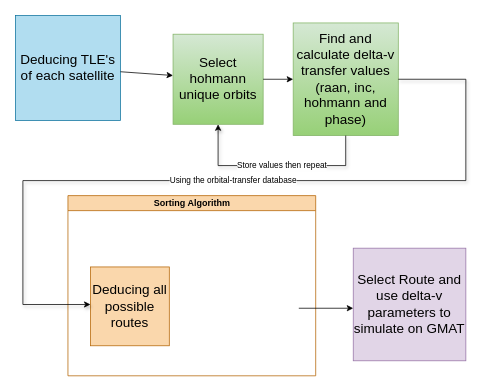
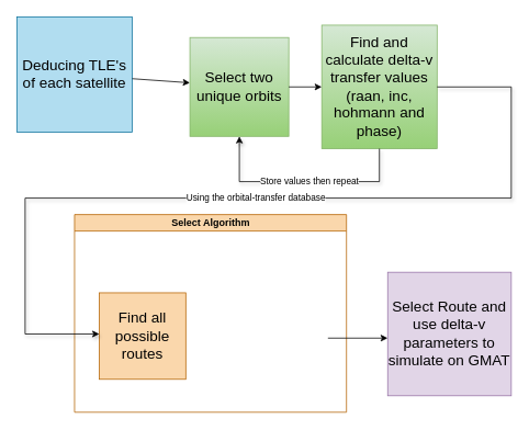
- <mxCell id="7" value="Select hohmann unique orbits" style="rounded=0;whiteSpace=wrap;html=1;fontSize=18;fillColor=#d5e8d4;gradientColor=#97d077;strokeColor=#82b366;" vertex="1" parent="1"><mxGeometry y="45" width="120" height="120" as="geometry" x="230" /></mxCell>
+ <mxCell id="7" value="Select two unique orbits" style="rounded=0;whiteSpace=wrap;html=1;fontSize=18;fillColor=#d5e8d4;gradientColor=#97d077;strokeColor=#82b366;" vertex="1" parent="1"><mxGeometry y="45" width="120" height="120" as="geometry" x="230" /></mxCell>
- <mxCell id="2" value="Sorting Algorithm" style="swimlane;html=1;startSize=20;horizontal=1;containerType=tree;glass=0;labelBorderColor=none;textShadow=0;labelBackgroundColor=none;fillColor=#fad7ac;strokeColor=#b46504;" parent="1" vertex="1"><mxGeometry x="90" y="260" width="330" height="240" as="geometry" /></mxCell>
+ <mxCell id="2" value="Select Algorithm" style="swimlane;html=1;startSize=20;horizontal=1;containerType=tree;glass=0;labelBorderColor=none;textShadow=0;labelBackgroundColor=none;fillColor=#fad7ac;strokeColor=#b46504;" parent="1" vertex="1"><mxGeometry x="90" y="260" width="330" height="240" as="geometry" /></mxCell>
- <mxCell id="3" value="Deducing all possible routes" style="whiteSpace=wrap;html=1;aspect=fixed;fontSize=18;fillColor=#fad7ac;strokeColor=#b46504;" vertex="1" parent="2"><mxGeometry x="30" y="95" width="105" height="105" as="geometry" /></mxCell>
+ <mxCell id="3" value="Find all possible routes" style="whiteSpace=wrap;html=1;aspect=fixed;fontSize=18;fillColor=#fad7ac;strokeColor=#b46504;" vertex="1" parent="2"><mxGeometry x="30" y="95" width="105" height="105" as="geometry" /></mxCell>
